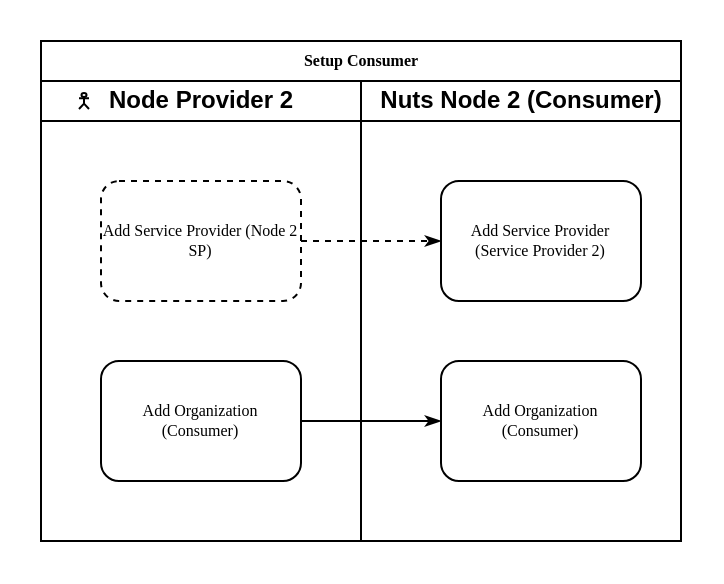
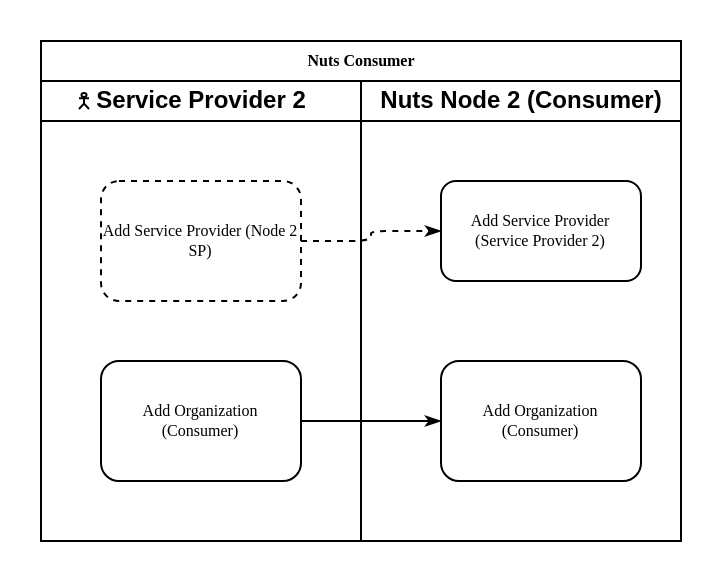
- <mxCell id="2" value="Setup Consumer" style="swimlane;html=1;childLayout=stackLayout;startSize=20;rounded=0;shadow=0;labelBackgroundColor=none;strokeWidth=1;fontFamily=Verdana;fontSize=8;align=center;" parent="1" vertex="1"><mxGeometry x="20" y="20" width="320" height="250" as="geometry" /></mxCell>
+ <mxCell id="2" value="Nuts Consumer" style="swimlane;html=1;childLayout=stackLayout;startSize=20;rounded=0;shadow=0;labelBackgroundColor=none;strokeWidth=1;fontFamily=Verdana;fontSize=8;align=center;" parent="1" vertex="1"><mxGeometry x="20" y="20" width="320" height="250" as="geometry" /></mxCell>
- <mxCell id="3" value="Node Provider 2" style="swimlane;html=1;startSize=20;" parent="2" vertex="1"><mxGeometry y="20" width="160" height="230" as="geometry" /></mxCell>
+ <mxCell id="3" value="Service Provider 2" style="swimlane;html=1;startSize=20;" parent="2" vertex="1"><mxGeometry y="20" width="160" height="230" as="geometry" /></mxCell>
- <mxCell id="10" value="Add Service Provider&lt;br&gt;(Service Provider 2)" style="rounded=1;whiteSpace=wrap;html=1;shadow=0;labelBackgroundColor=none;strokeWidth=1;fontFamily=Verdana;fontSize=8;align=center;" parent="5" vertex="1"><mxGeometry x="40" y="50" width="100" height="60" as="geometry" /></mxCell>
+ <mxCell id="10" value="Add Service Provider&lt;br&gt;(Service Provider 2)" style="rounded=1;whiteSpace=wrap;html=1;shadow=0;labelBackgroundColor=none;strokeWidth=1;fontFamily=Verdana;fontSize=8;align=center;" parent="5" vertex="1"><mxGeometry x="40" y="50" width="100" height="50" as="geometry" /></mxCell>
